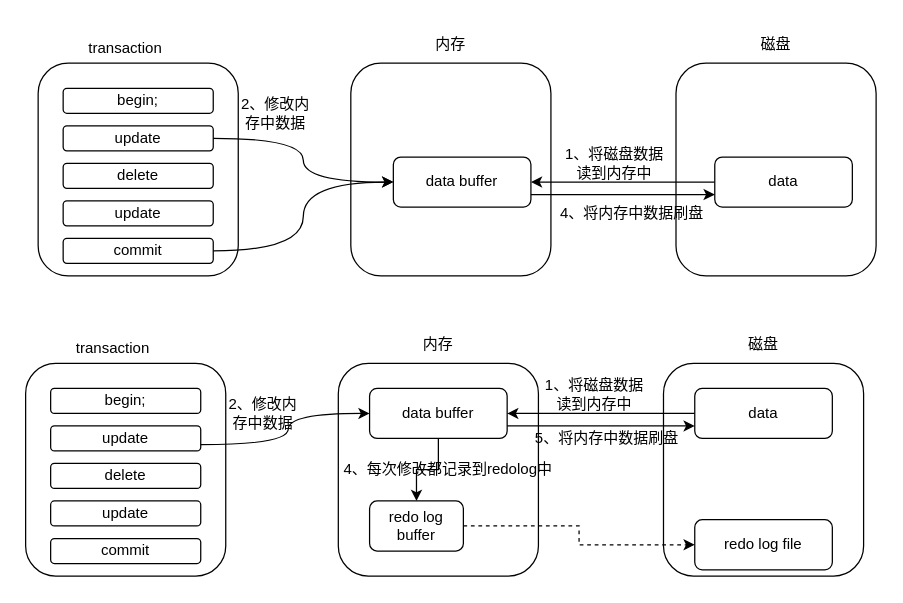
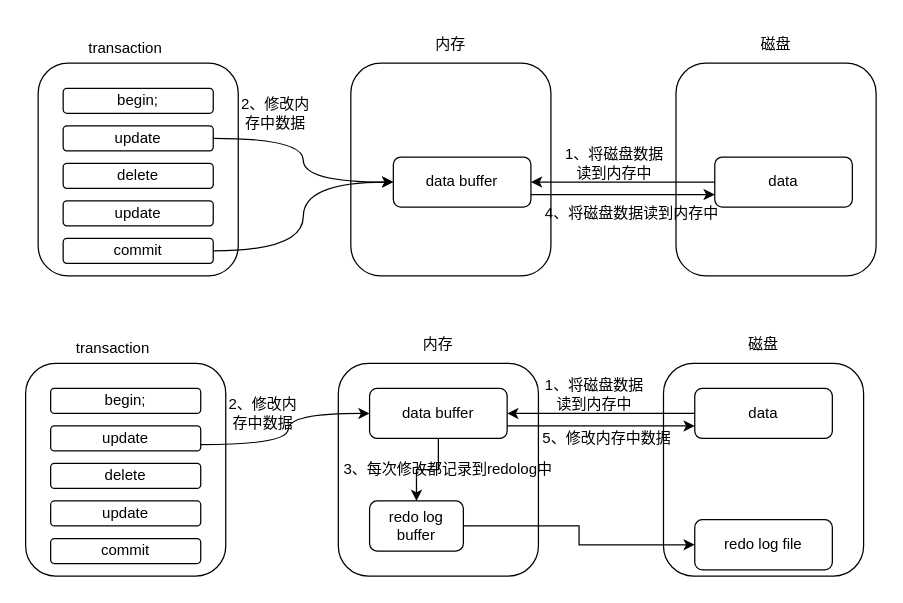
- <mxCell id="41" value="4、将内存中数据刷盘" style="text;html=1;strokeColor=none;fillColor=none;align=center;verticalAlign=middle;whiteSpace=wrap;rounded=0;" vertex="1" parent="1"><mxGeometry x="430" y="155" width="150" height="30" as="geometry" /></mxCell>
+ <mxCell id="41" value="4、将磁盘数据读到内存中" style="text;html=1;strokeColor=none;fillColor=none;align=center;verticalAlign=middle;whiteSpace=wrap;rounded=0;" vertex="1" parent="1"><mxGeometry x="430" y="155" width="150" height="30" as="geometry" /></mxCell>
- <mxCell id="23" value="5、将内存中数据刷盘" style="text;html=1;strokeColor=none;fillColor=none;align=center;verticalAlign=middle;whiteSpace=wrap;rounded=0;" vertex="1" parent="1"><mxGeometry x="410" y="335" width="150" height="30" as="geometry" /></mxCell>
+ <mxCell id="23" value="5、修改内存中数据" style="text;html=1;strokeColor=none;fillColor=none;align=center;verticalAlign=middle;whiteSpace=wrap;rounded=0;" vertex="1" parent="1"><mxGeometry x="410" y="335" width="150" height="30" as="geometry" /></mxCell>
- <mxCell id="21" value="4、每次修改都记录到redolog中" style="text;html=1;strokeColor=none;fillColor=none;align=center;verticalAlign=middle;whiteSpace=wrap;rounded=0;" vertex="1" parent="1"><mxGeometry x="270" y="360" width="176" height="30" as="geometry" /></mxCell>
+ <mxCell id="21" value="3、每次修改都记录到redolog中" style="text;html=1;strokeColor=none;fillColor=none;align=center;verticalAlign=middle;whiteSpace=wrap;rounded=0;" vertex="1" parent="1"><mxGeometry x="270" y="360" width="176" height="30" as="geometry" /></mxCell>
- <mxCell id="24" style="edgeStyle=orthogonalEdgeStyle;rounded=0;orthogonalLoop=1;jettySize=auto;html=1;exitX=1;exitY=0.5;exitDx=0;exitDy=0;entryX=0;entryY=0.5;entryDx=0;entryDy=0;dashed=1;" edge="1" parent="1" source="13" target="17"><mxGeometry relative="1" as="geometry" /></mxCell>
+ <mxCell id="24" style="edgeStyle=orthogonalEdgeStyle;rounded=0;orthogonalLoop=1;jettySize=auto;html=1;exitX=1;exitY=0.5;exitDx=0;exitDy=0;entryX=0;entryY=0.5;entryDx=0;entryDy=0;" edge="1" parent="1" source="13" target="17"><mxGeometry relative="1" as="geometry" /></mxCell>
